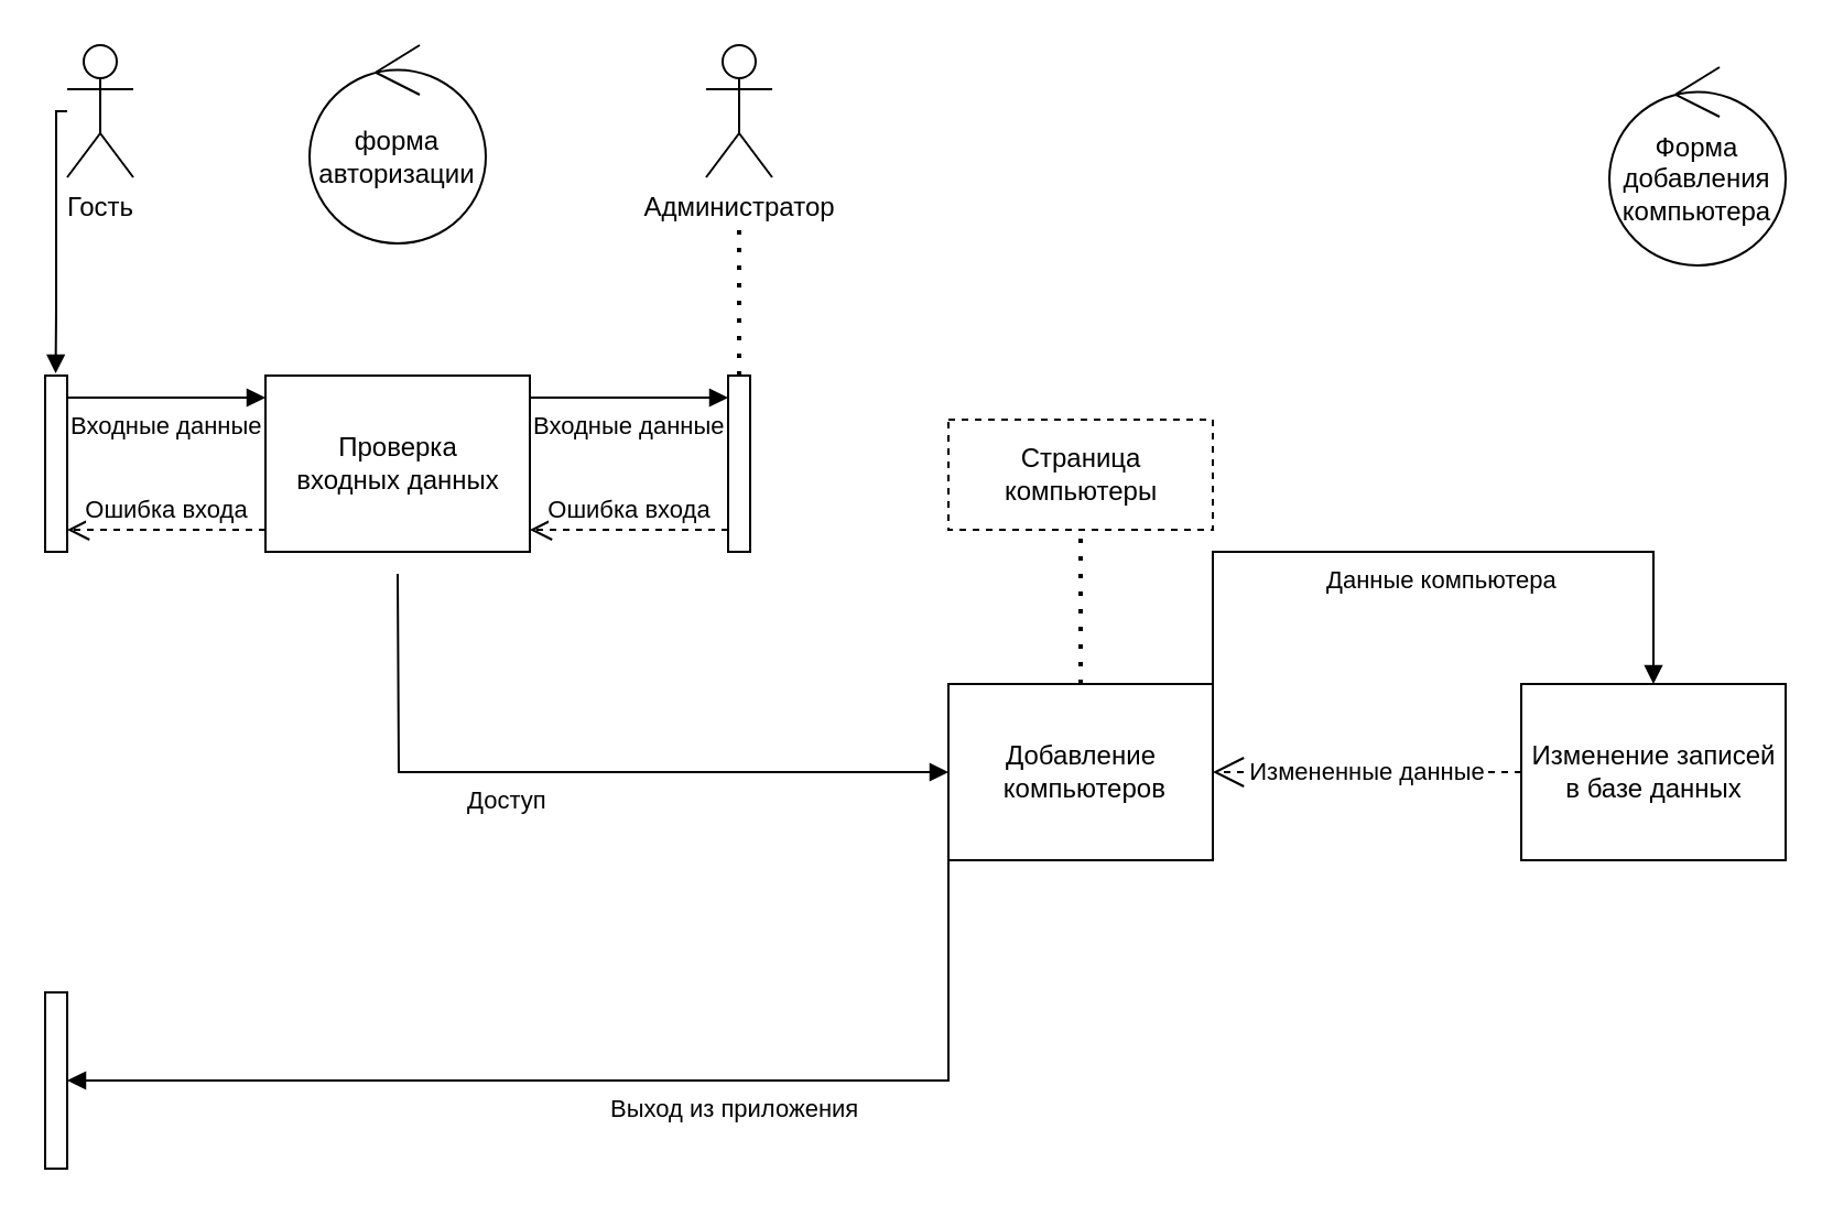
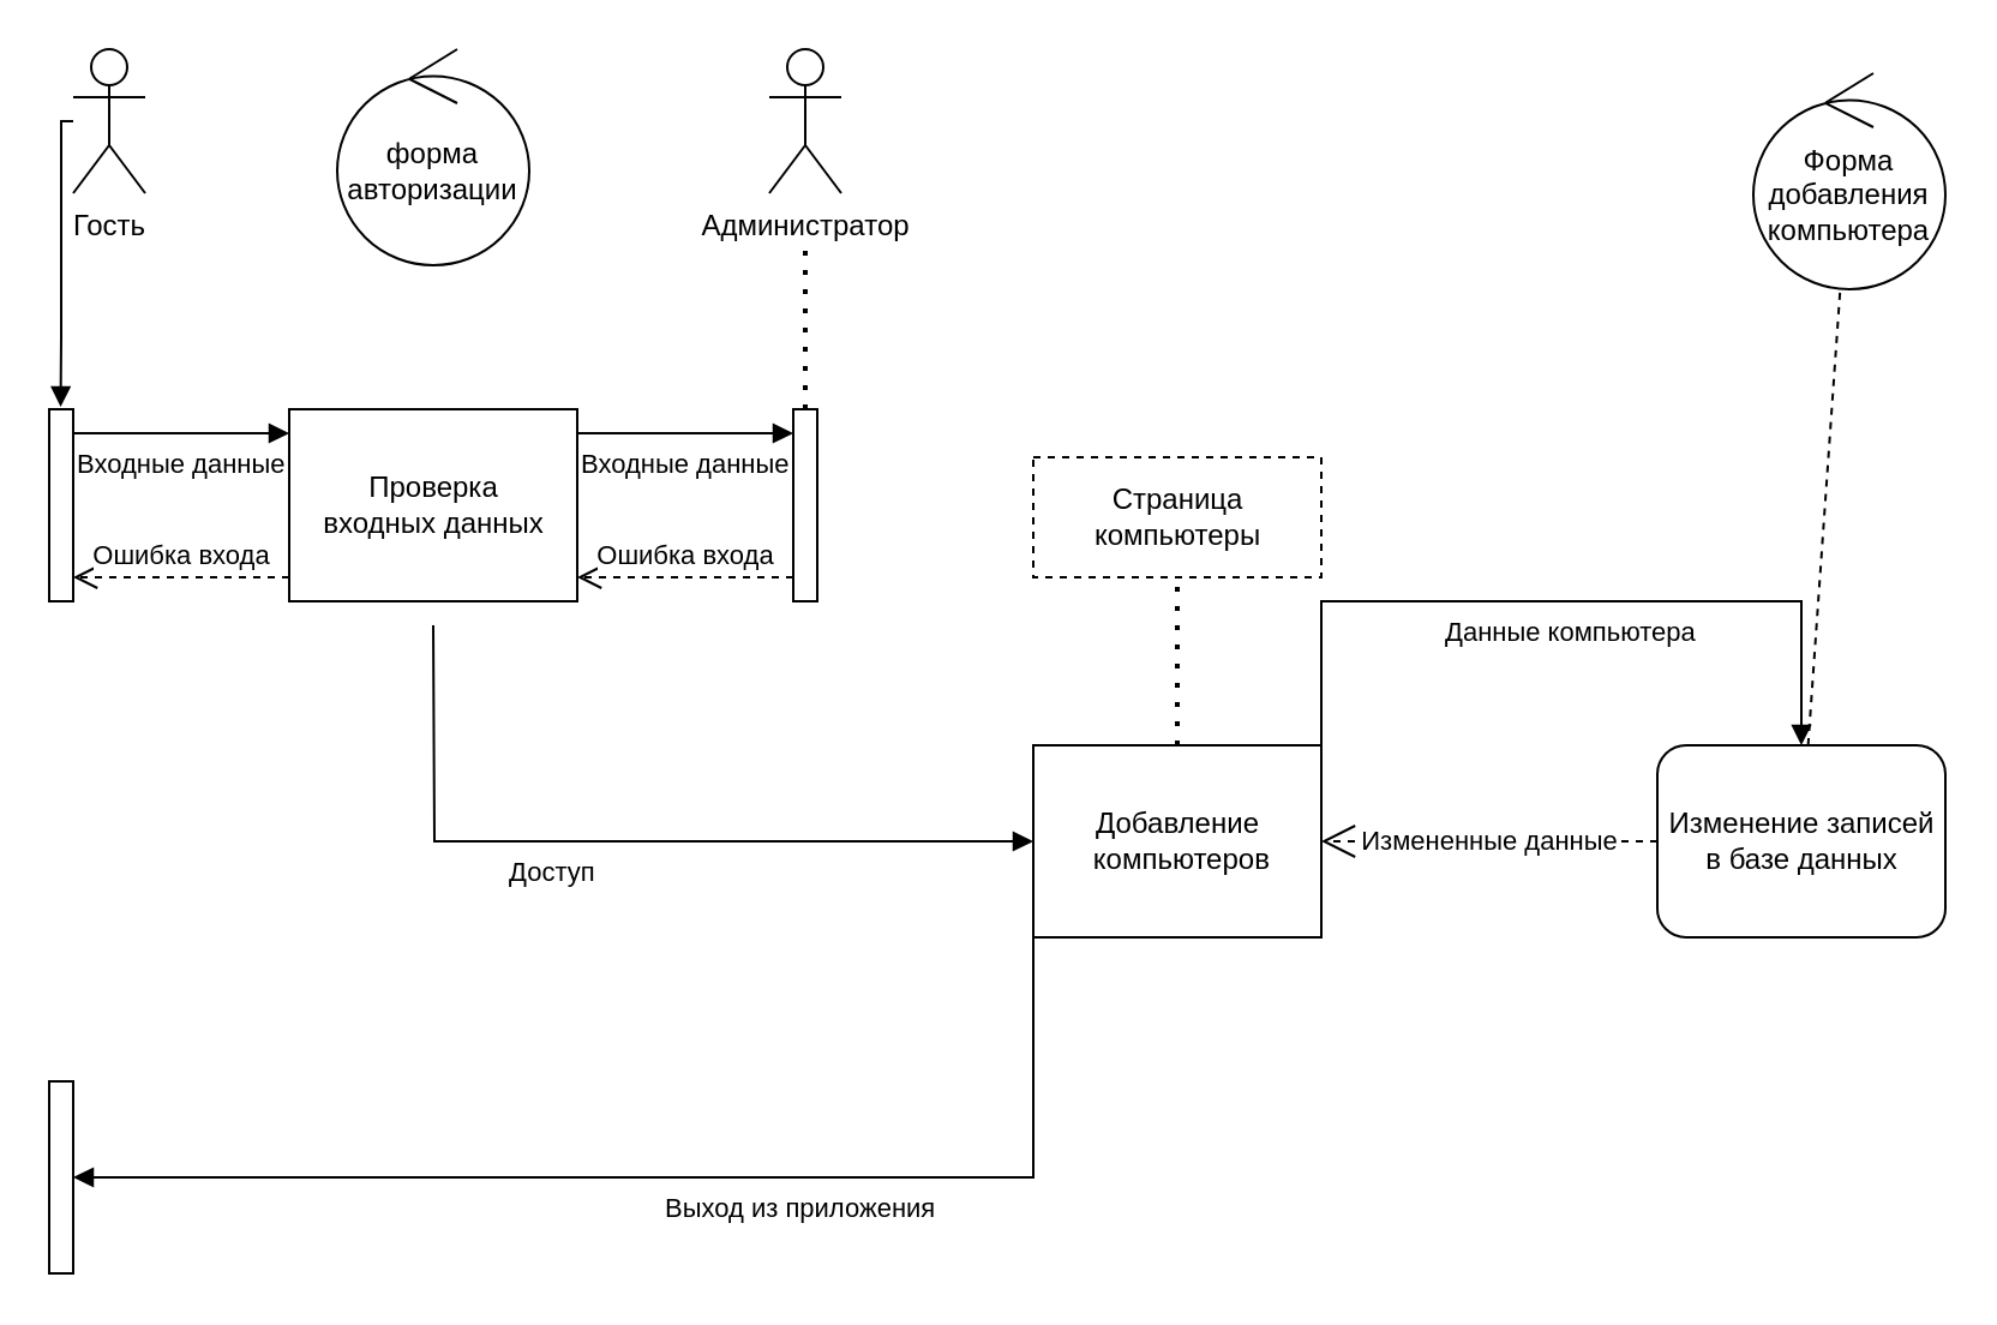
+ <mxCell id="24" value="" style="endArrow=none;dashed=1;html=1;rounded=0;entryX=0.451;entryY=1.016;entryDx=0;entryDy=0;entryPerimeter=0;" edge="1" parent="1" source="20" target="23"><mxGeometry width="50" height="50" relative="1" as="geometry"><mxPoint x="760" y="190" as="sourcePoint" /><mxPoint x="810" y="140" as="targetPoint" /></mxGeometry></mxCell>
- <mxCell id="20" value="Изменение записей &lt;br&gt;в базе данных" style="html=1;points=[[0,0,0,0,5],[0,1,0,0,-5],[1,0,0,0,5],[1,1,0,0,-5]];perimeter=orthogonalPerimeter;outlineConnect=0;targetShapes=umlLifeline;portConstraint=eastwest;newEdgeStyle={&quot;curved&quot;:0,&quot;rounded&quot;:0};" vertex="1" parent="1"><mxGeometry x="690" y="310" width="120" height="80" as="geometry" /></mxCell>
+ <mxCell id="20" value="Изменение записей &lt;br&gt;в базе данных" style="html=1;points=[[0,0,0,0,5],[0,1,0,0,-5],[1,0,0,0,5],[1,1,0,0,-5]];outlineConnect=0;targetShapes=umlLifeline;portConstraint=eastwest;newEdgeStyle={&quot;curved&quot;:0,&quot;rounded&quot;:0};rounded=1;" vertex="1" parent="1"><mxGeometry x="690" y="310" width="120" height="80" as="geometry" /></mxCell>
